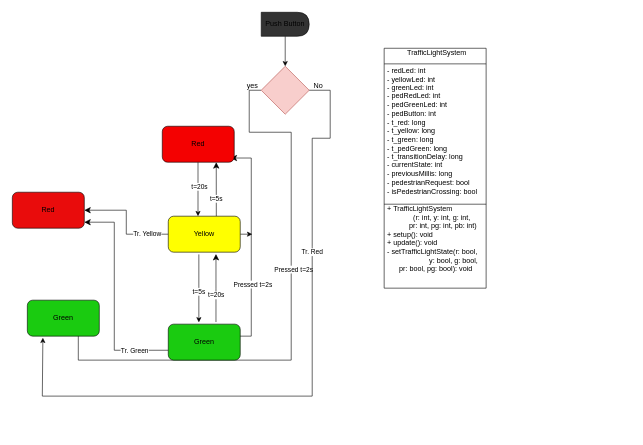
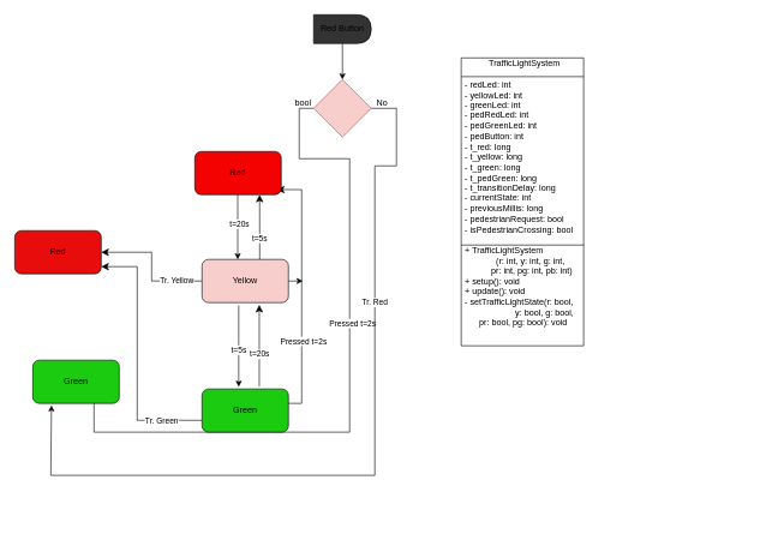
- <mxCell id="3" value="Push Button" style="shape=delay;whiteSpace=wrap;html=1;fillColor=#333333;" parent="2" vertex="1"><mxGeometry x="415" width="80" height="40" as="geometry" /></mxCell>
+ <mxCell id="3" value="Red Button" style="shape=delay;whiteSpace=wrap;html=1;fillColor=#333333;" parent="2" vertex="1"><mxGeometry x="415" width="80" height="40" as="geometry" /></mxCell>
- <mxCell id="30" value="yes" style="text;html=1;align=center;verticalAlign=middle;resizable=0;points=[];autosize=1;strokeColor=none;fillColor=none;" vertex="1" parent="6"><mxGeometry x="380" y="18" width="40" height="30" as="geometry" /></mxCell>
+ <mxCell id="30" value="bool" style="text;html=1;align=center;verticalAlign=middle;resizable=0;points=[];autosize=1;strokeColor=none;fillColor=none;" vertex="1" parent="6"><mxGeometry x="380" y="18" width="40" height="30" as="geometry" /></mxCell>
- <mxCell id="25" value="Yellow" style="rounded=1;whiteSpace=wrap;html=1;strokeColor=#000000;fillColor=#FFFF00;" parent="6" vertex="1"><mxGeometry x="260.0" y="250" width="120" height="60" as="geometry" /></mxCell>
+ <mxCell id="25" value="Yellow" style="rounded=1;whiteSpace=wrap;html=1;strokeColor=#000000;fillColor=#f8cecc;" parent="6" vertex="1"><mxGeometry x="260.0" y="250" width="120" height="60" as="geometry" /></mxCell>
